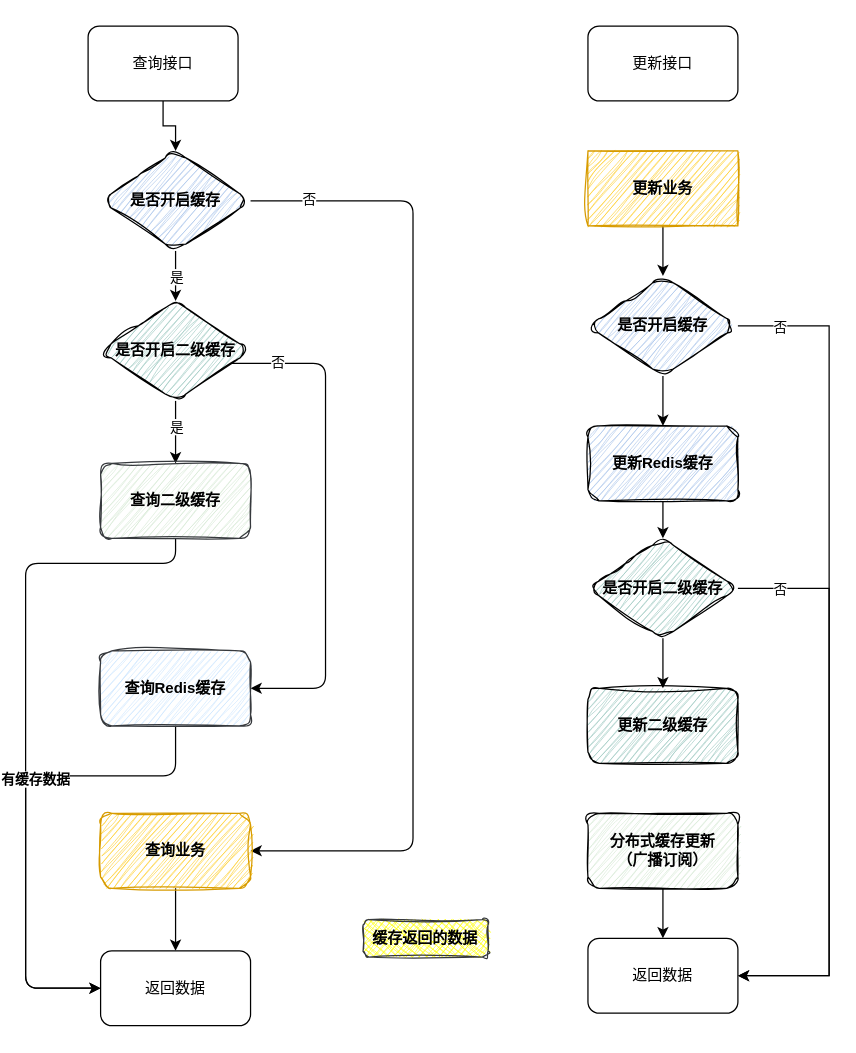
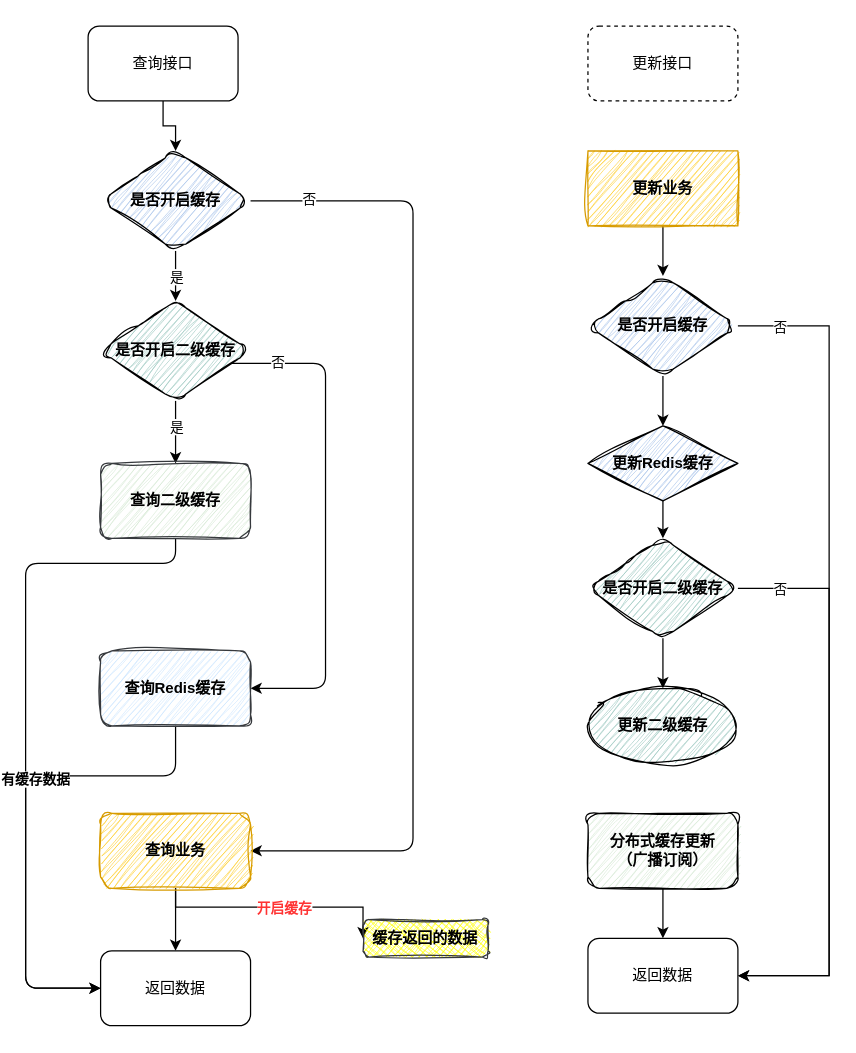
- <mxCell id="25" value="更新接口" style="rounded=1;whiteSpace=wrap;html=1;" vertex="1" parent="1"><mxGeometry x="470" y="20" width="120" height="60" as="geometry" /></mxCell>
+ <mxCell id="25" value="更新接口" style="rounded=1;whiteSpace=wrap;html=1;dashed=1;" vertex="1" parent="1"><mxGeometry x="470" y="20" width="120" height="60" as="geometry" /></mxCell>
- <mxCell id="38" value="更新Redis缓存" style="rounded=1;whiteSpace=wrap;html=1;fillColor=#A9C4EB;gradientColor=none;fillStyle=hatch;shadow=0;sketch=1;curveFitting=1;jiggle=2;fontStyle=1;" vertex="1" parent="1"><mxGeometry x="470" y="340" width="120" height="60" as="geometry" /></mxCell>
+ <mxCell id="38" value="更新Redis缓存" style="rhombus;whiteSpace=wrap;html=1;fillColor=#A9C4EB;gradientColor=none;fillStyle=hatch;shadow=0;sketch=1;curveFitting=1;jiggle=2;fontStyle=1;" vertex="1" parent="1"><mxGeometry x="470" y="340" width="120" height="60" as="geometry" /></mxCell>
- <mxCell id="36" value="更新二级缓存" style="whiteSpace=wrap;html=1;fillColor=#9AC7BF;rounded=1;fillStyle=auto;sketch=1;curveFitting=1;jiggle=2;fontStyle=1;" vertex="1" parent="1"><mxGeometry x="470" y="550" width="120" height="60" as="geometry" /></mxCell>
+ <mxCell id="36" value="更新二级缓存" style="ellipse;whiteSpace=wrap;html=1;fillColor=#9AC7BF;fillStyle=auto;sketch=1;curveFitting=1;jiggle=2;fontStyle=1;" vertex="1" parent="1"><mxGeometry x="470" y="550" width="120" height="60" as="geometry" /></mxCell>
+ <mxCell id="20" style="edgeStyle=orthogonalEdgeStyle;rounded=0;orthogonalLoop=1;jettySize=auto;html=1;entryX=0;entryY=0.5;entryDx=0;entryDy=0;fontColor=#FF3333;" edge="1" parent="1" source="22" target="24"><mxGeometry relative="1" as="geometry"><Array as="points"><mxPoint x="140" y="725" /></Array></mxGeometry></mxCell>
+ <mxCell id="21" value="&lt;font color=&quot;#ff3333&quot;&gt;开启缓存&lt;/font&gt;" style="edgeLabel;html=1;align=center;verticalAlign=middle;resizable=0;points=[];fontStyle=1" vertex="1" connectable="0" parent="20"><mxGeometry x="-0.029" y="-1" relative="1" as="geometry"><mxPoint x="9" y="-1" as="offset" /></mxGeometry></mxCell>
